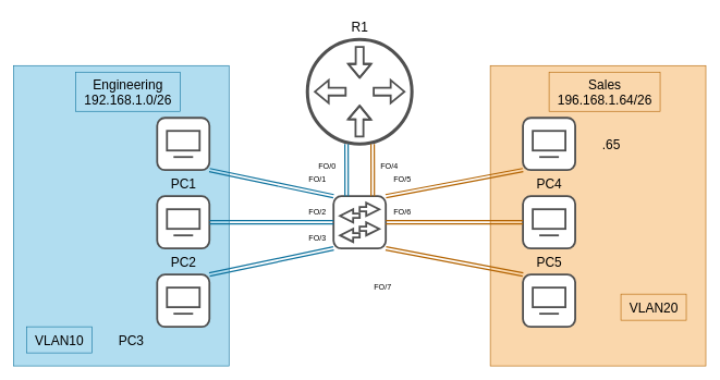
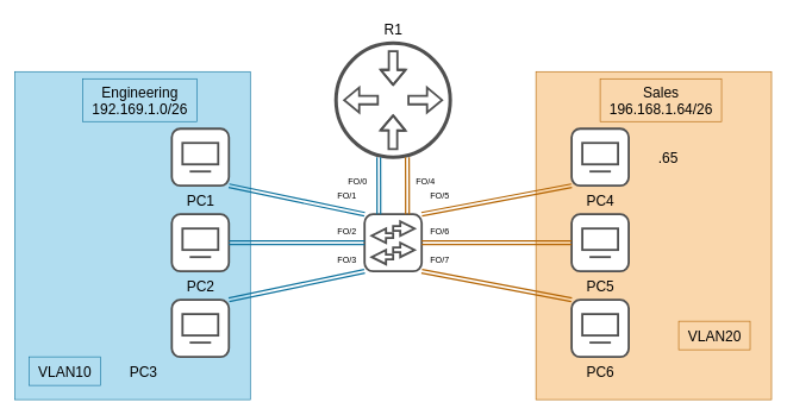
- <mxCell id="48" value="&lt;div&gt;Engineering&lt;/div&gt;&lt;div&gt;192.168.1.0/26&lt;br&gt;&lt;/div&gt;" style="text;html=1;align=center;verticalAlign=middle;resizable=0;points=[];autosize=1;strokeColor=#10739e;fillColor=#b1ddf0;fontSize=20;" parent="1" vertex="1"><mxGeometry x="115" y="110" width="160" height="60" as="geometry" /></mxCell>
+ <mxCell id="48" value="&lt;div&gt;Engineering&lt;/div&gt;&lt;div&gt;192.169.1.0/26&lt;br&gt;&lt;/div&gt;" style="text;html=1;align=center;verticalAlign=middle;resizable=0;points=[];autosize=1;strokeColor=#10739e;fillColor=#b1ddf0;fontSize=20;" parent="1" vertex="1"><mxGeometry x="115" y="110" width="160" height="60" as="geometry" /></mxCell>
- <mxCell id="63" value="FO/7" style="text;html=1;align=center;verticalAlign=middle;resizable=0;points=[];autosize=1;strokeColor=none;fillColor=none;" parent="1" vertex="1"><mxGeometry x="560" y="425" width="50" height="30" as="geometry" /></mxCell>
+ <mxCell id="63" value="FO/7" style="text;html=1;align=center;verticalAlign=middle;resizable=0;points=[];autosize=1;strokeColor=none;fillColor=none;" parent="1" vertex="1"><mxGeometry x="590" y="350" width="50" height="30" as="geometry" /></mxCell>
+ <mxCell id="54" value="PC6" style="text;html=1;align=center;verticalAlign=middle;resizable=0;points=[];autosize=1;strokeColor=none;fillColor=none;fontSize=20;" parent="1" vertex="1"><mxGeometry x="810" y="500" width="60" height="40" as="geometry" /></mxCell>
